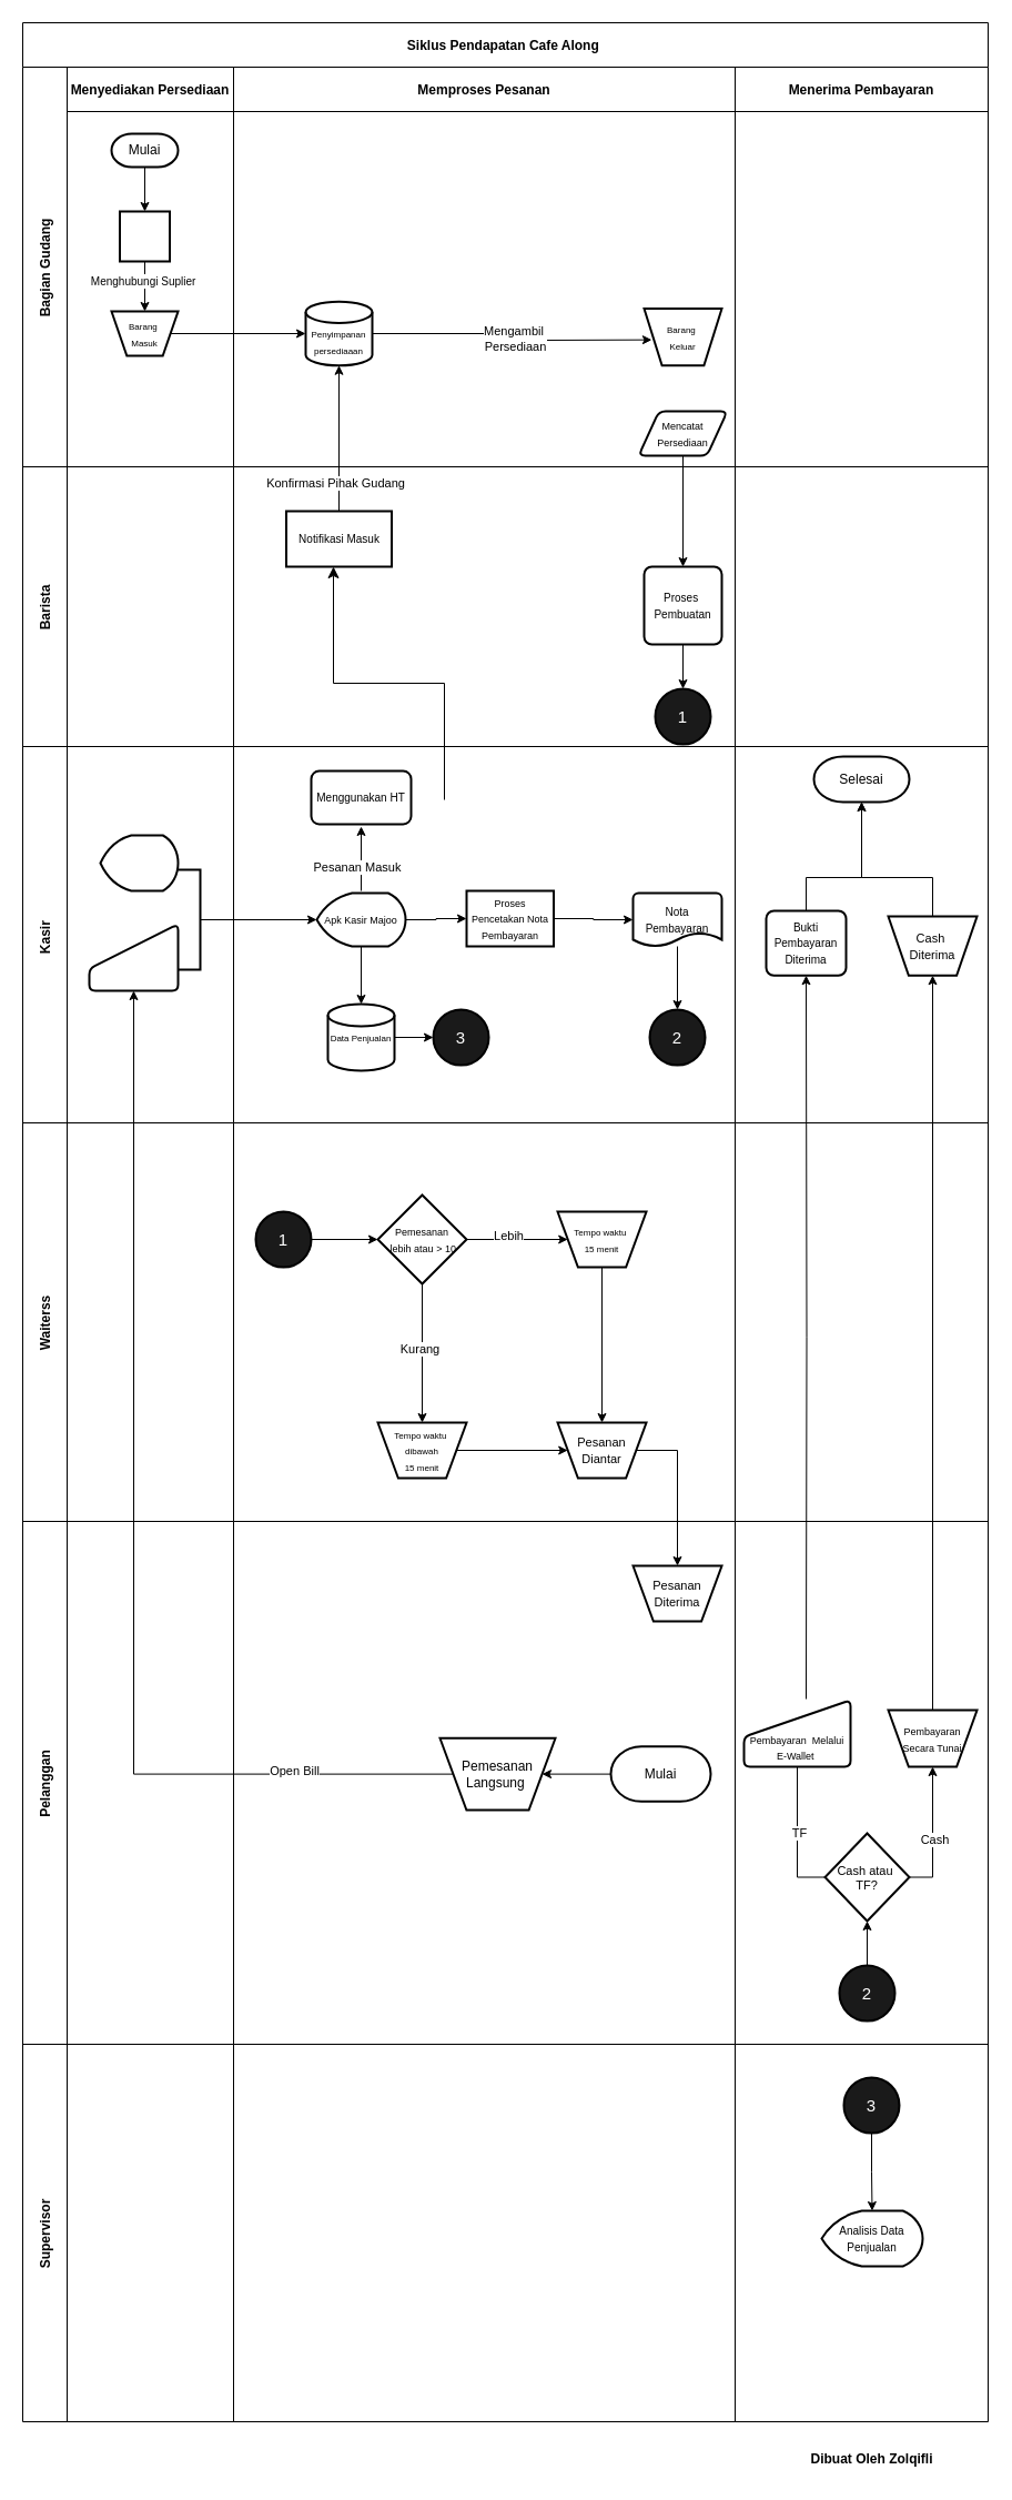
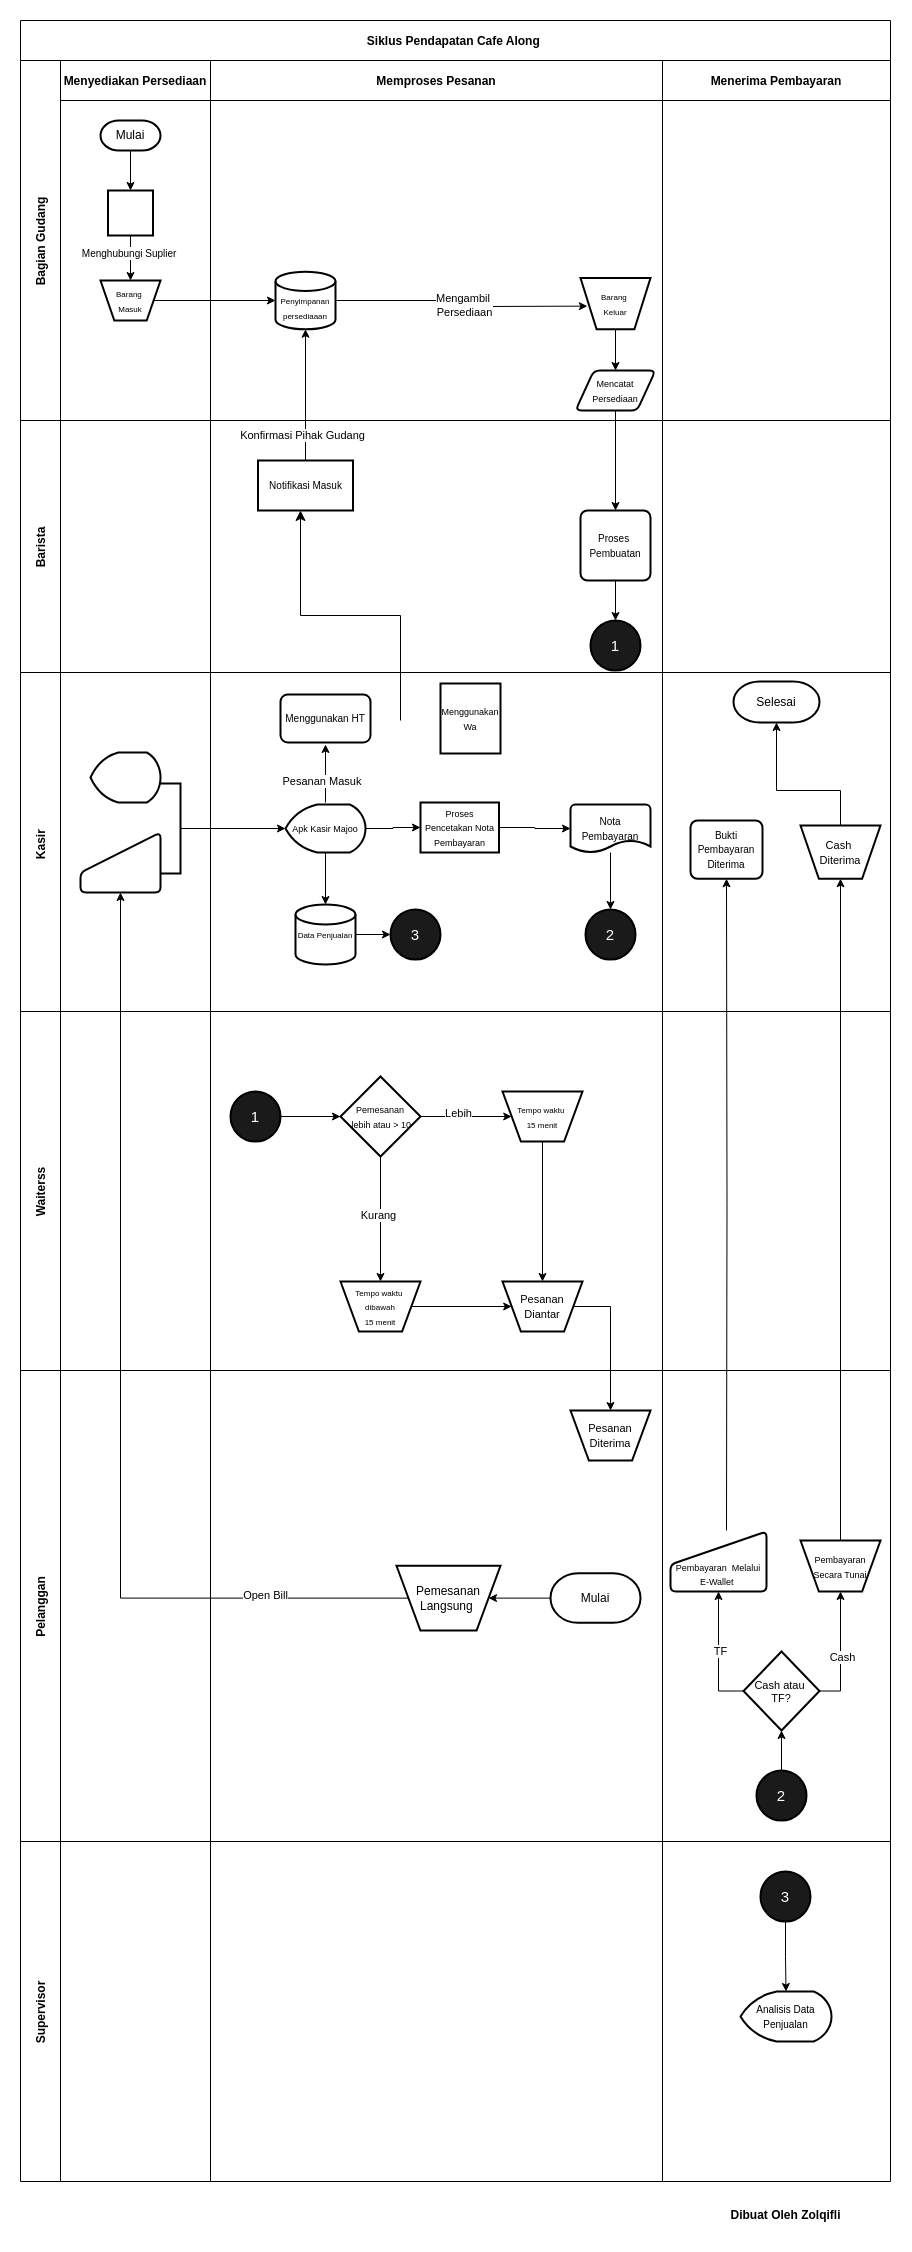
+ <mxCell id="16" style="edgeStyle=orthogonalEdgeStyle;rounded=0;orthogonalLoop=1;jettySize=auto;html=1;exitX=0.5;exitY=1;exitDx=0;exitDy=0;entryX=0.5;entryY=0;entryDx=0;entryDy=0;" parent="12" source="17" target="18" edge="1"><mxGeometry relative="1" as="geometry" /></mxCell>
+ <mxCell id="39" value="&lt;font style=&quot;font-size: 9px;&quot;&gt;Menggunakan Wa&lt;/font&gt;" style="rounded=0;whiteSpace=wrap;html=1;strokeWidth=2;" parent="35" vertex="1"><mxGeometry x="230" y="11" width="60" height="70" as="geometry" /></mxCell>
- <mxCell id="52" style="edgeStyle=orthogonalEdgeStyle;rounded=0;orthogonalLoop=1;jettySize=auto;html=1;exitX=0.5;exitY=0;exitDx=0;exitDy=0;" edge="1" parent="51" source="53" target="56"><mxGeometry relative="1" as="geometry"><Array as="points"><mxPoint x="64" y="118" /><mxPoint x="114" y="118" /></Array></mxGeometry></mxCell>
- <mxCell id="85" style="edgeStyle=orthogonalEdgeStyle;rounded=0;orthogonalLoop=1;jettySize=auto;html=1;exitX=0;exitY=0.5;exitDx=0;exitDy=0;exitPerimeter=0;entryX=0.5;entryY=1;entryDx=0;entryDy=0;endArrow=none;" edge="1" parent="81" source="89" target="82"><mxGeometry relative="1" as="geometry" /></mxCell>
+ <mxCell id="85" style="edgeStyle=orthogonalEdgeStyle;rounded=0;orthogonalLoop=1;jettySize=auto;html=1;exitX=0;exitY=0.5;exitDx=0;exitDy=0;exitPerimeter=0;entryX=0.5;entryY=1;entryDx=0;entryDy=0;" edge="1" parent="81" source="89" target="82"><mxGeometry relative="1" as="geometry" /></mxCell>
